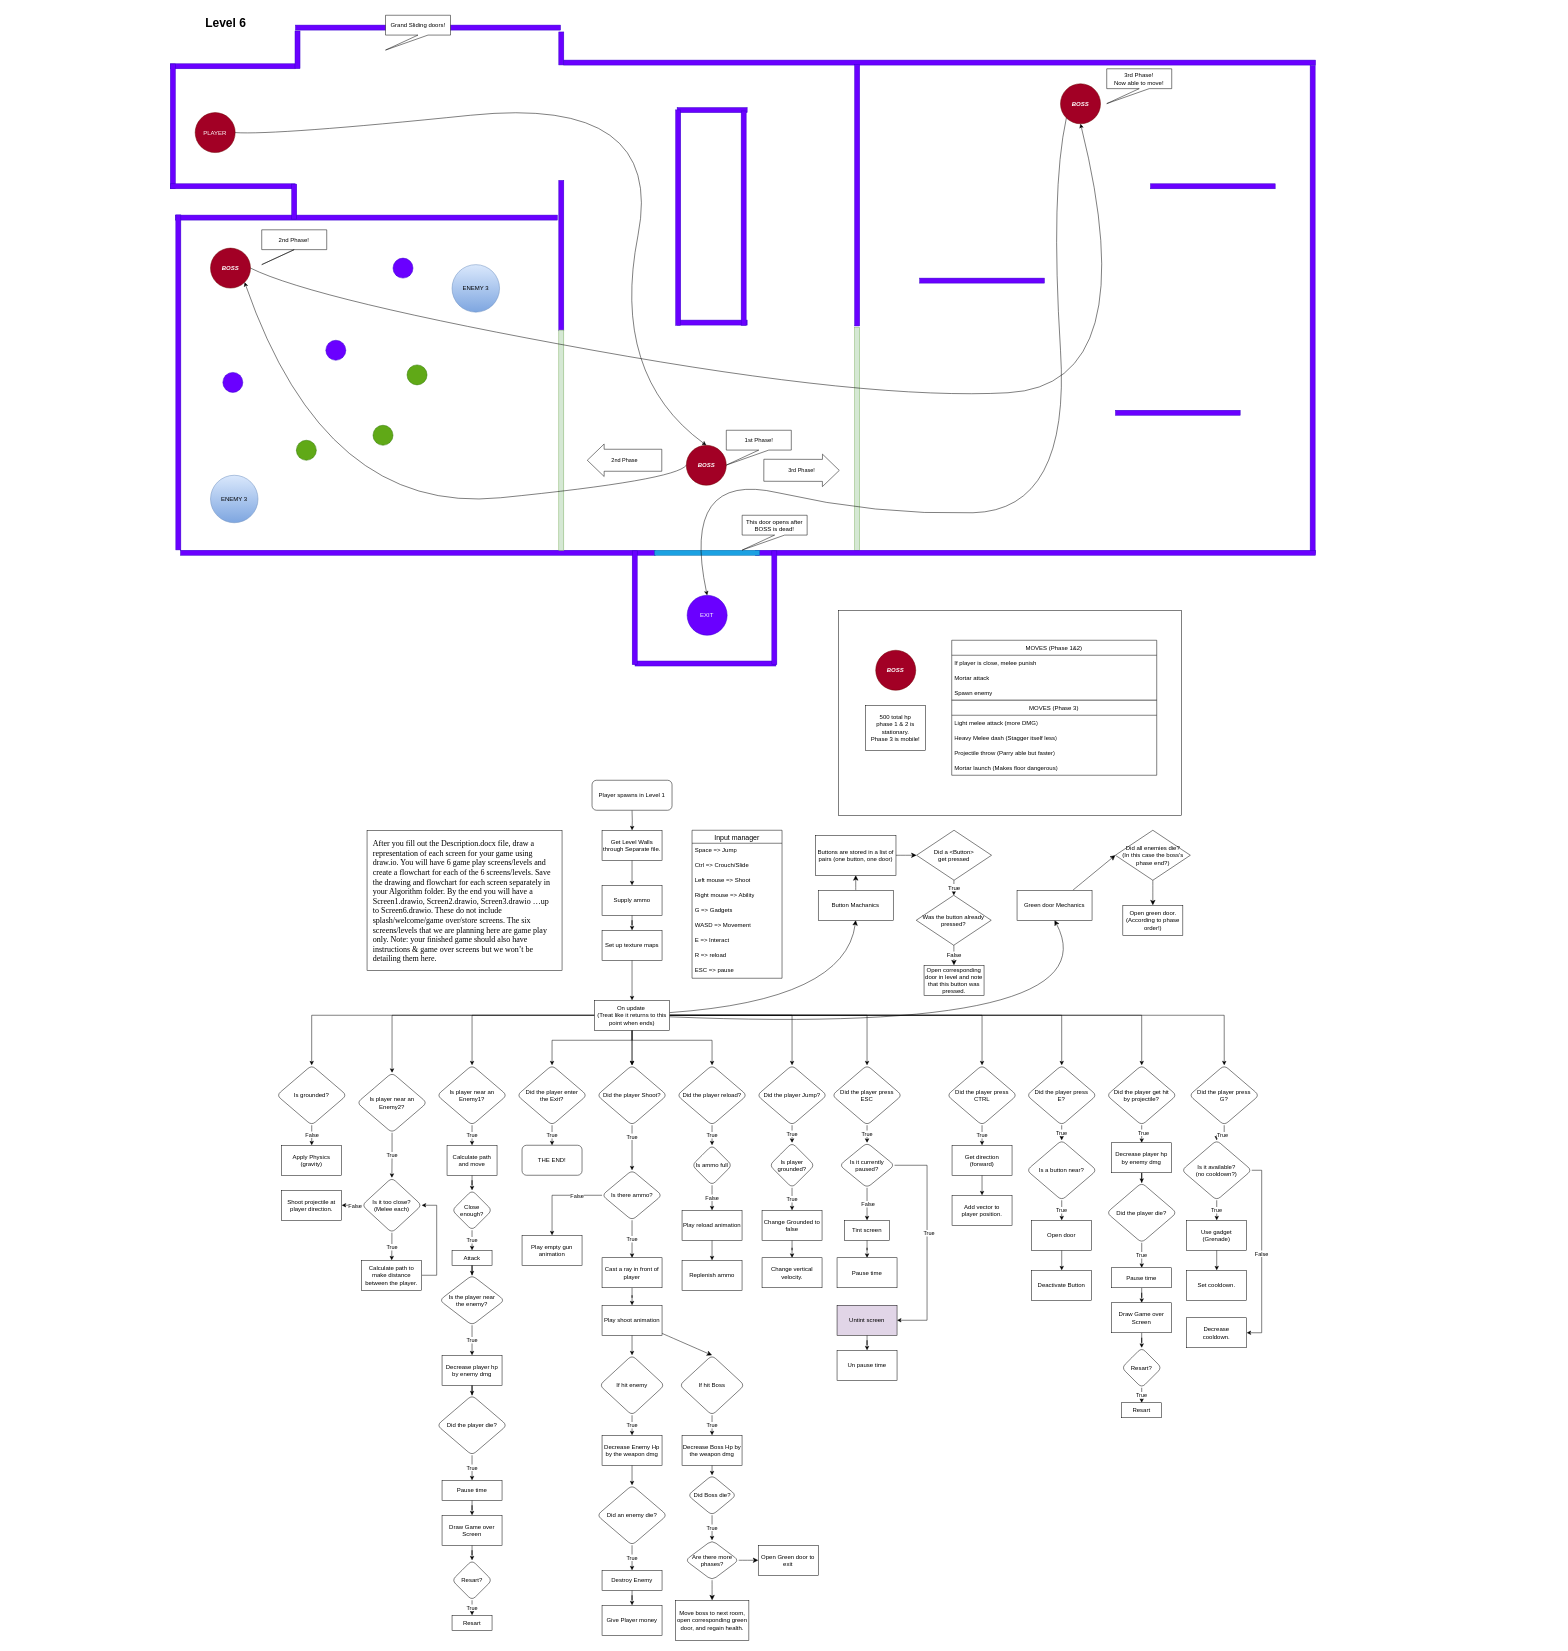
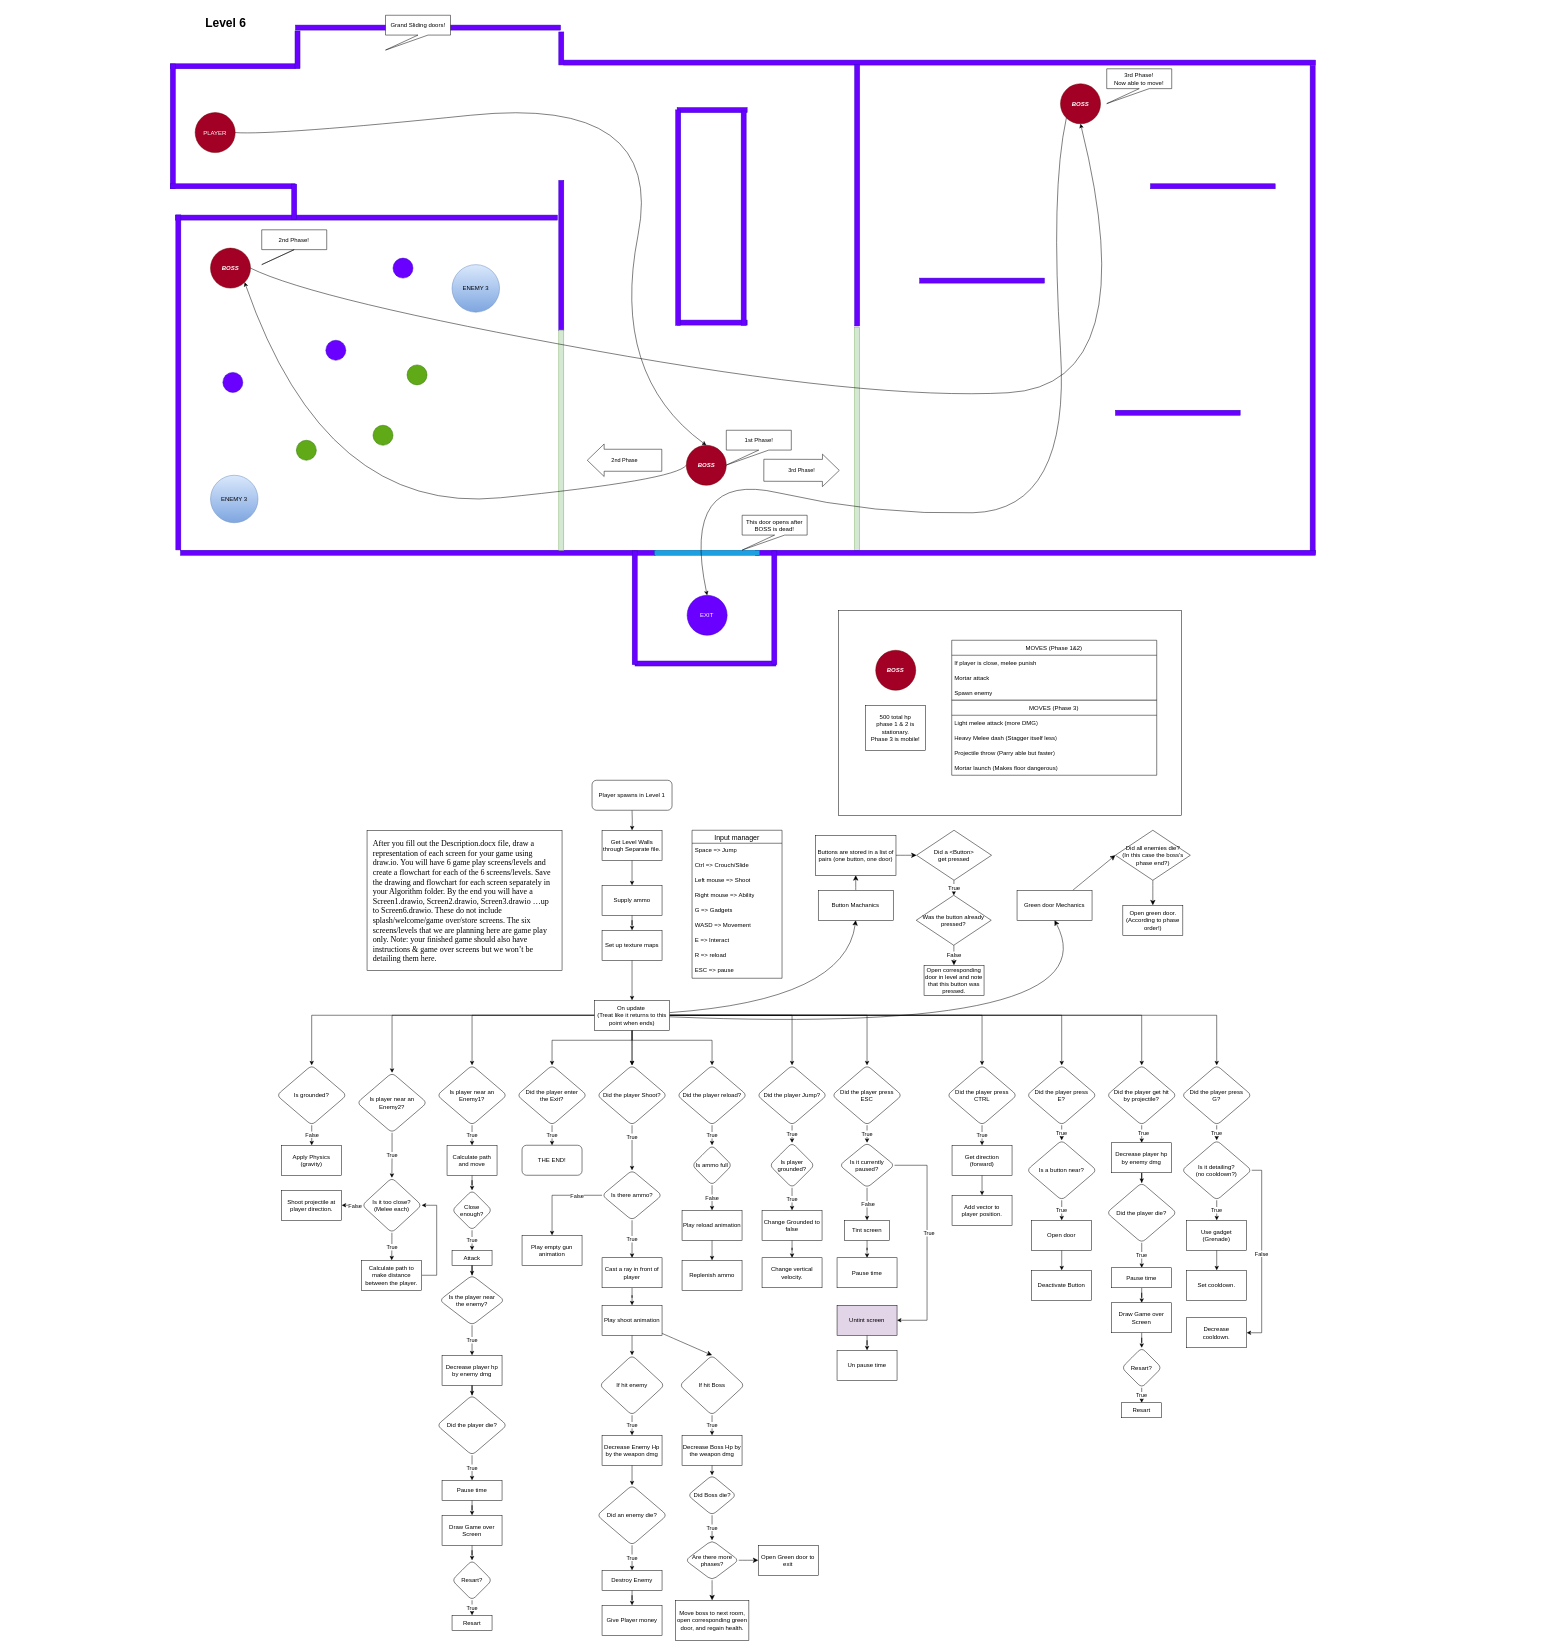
- <mxCell id="158" value="Did the player press G?" style="rhombus;whiteSpace=wrap;html=1;rounded=1;spacingRight=10;spacingLeft=10;" parent="1" vertex="1"><mxGeometry x="2377.44" y="2130" width="140" height="120" as="geometry" /></mxCell>
+ <mxCell id="158" value="Did the player press G?" style="rhombus;whiteSpace=wrap;html=1;rounded=1;spacingRight=10;spacingLeft=10;" parent="1" vertex="1"><mxGeometry x="2362.44" y="2130" width="140" height="120" as="geometry" /></mxCell>
- <mxCell id="153" value="Is it available?&lt;div&gt;(no cooldown?)&lt;/div&gt;" style="rhombus;whiteSpace=wrap;html=1;rounded=1;spacingRight=10;spacingLeft=10;" parent="1" vertex="1"><mxGeometry x="2362.44" y="2280" width="140" height="120" as="geometry" /></mxCell>
+ <mxCell id="153" value="Is it detailing?&lt;div&gt;(no cooldown?)&lt;/div&gt;" style="rhombus;whiteSpace=wrap;html=1;rounded=1;spacingRight=10;spacingLeft=10;" parent="1" vertex="1"><mxGeometry x="2362.44" y="2280" width="140" height="120" as="geometry" /></mxCell>
